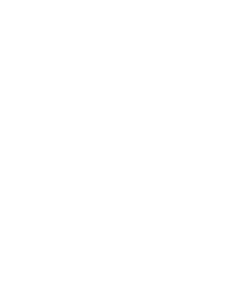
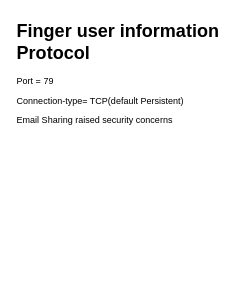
+ <mxCell id="2" value="&lt;h1 style=&quot;margin-top: 0px;&quot;&gt;Finger user information Protocol&lt;/h1&gt;&lt;p&gt;Port = 79&lt;/p&gt;&lt;p&gt;Connection-type= TCP(default Persistent)&lt;/p&gt;&lt;p&gt;Email Sharing raised security concerns&lt;/p&gt;" style="text;html=1;whiteSpace=wrap;overflow=hidden;rounded=0;" vertex="1" parent="1"><mxGeometry x="20" y="20" width="280" height="340" as="geometry" /></mxCell>
